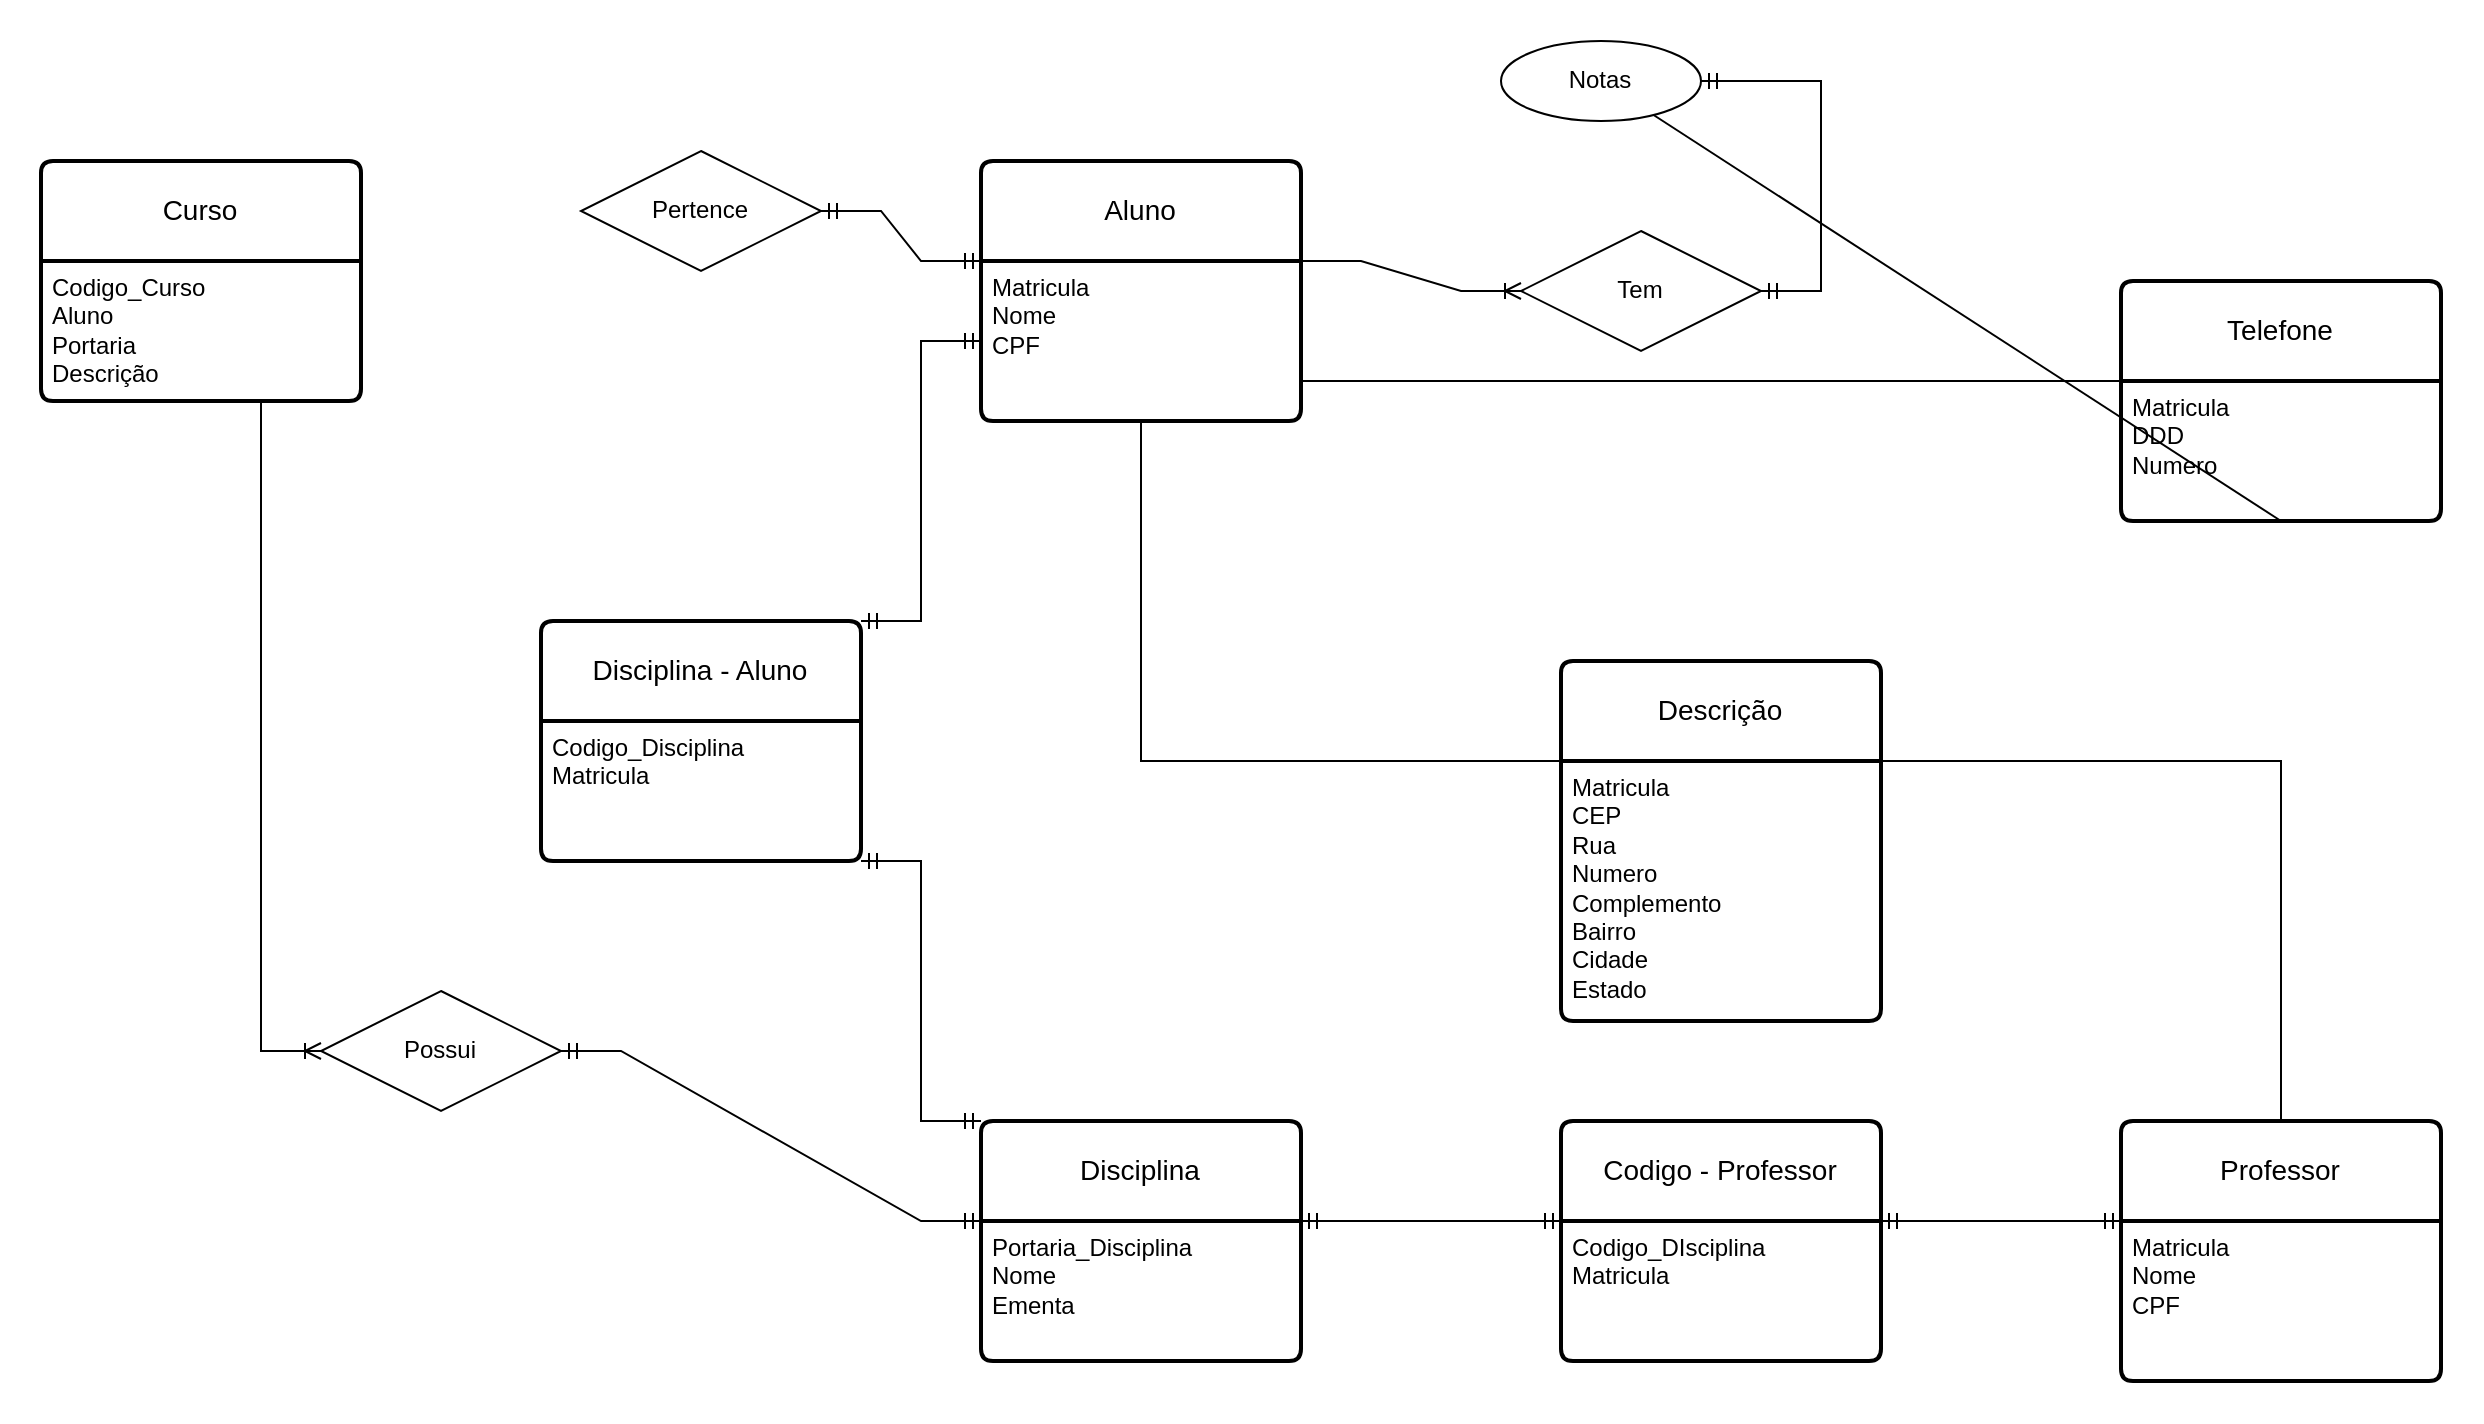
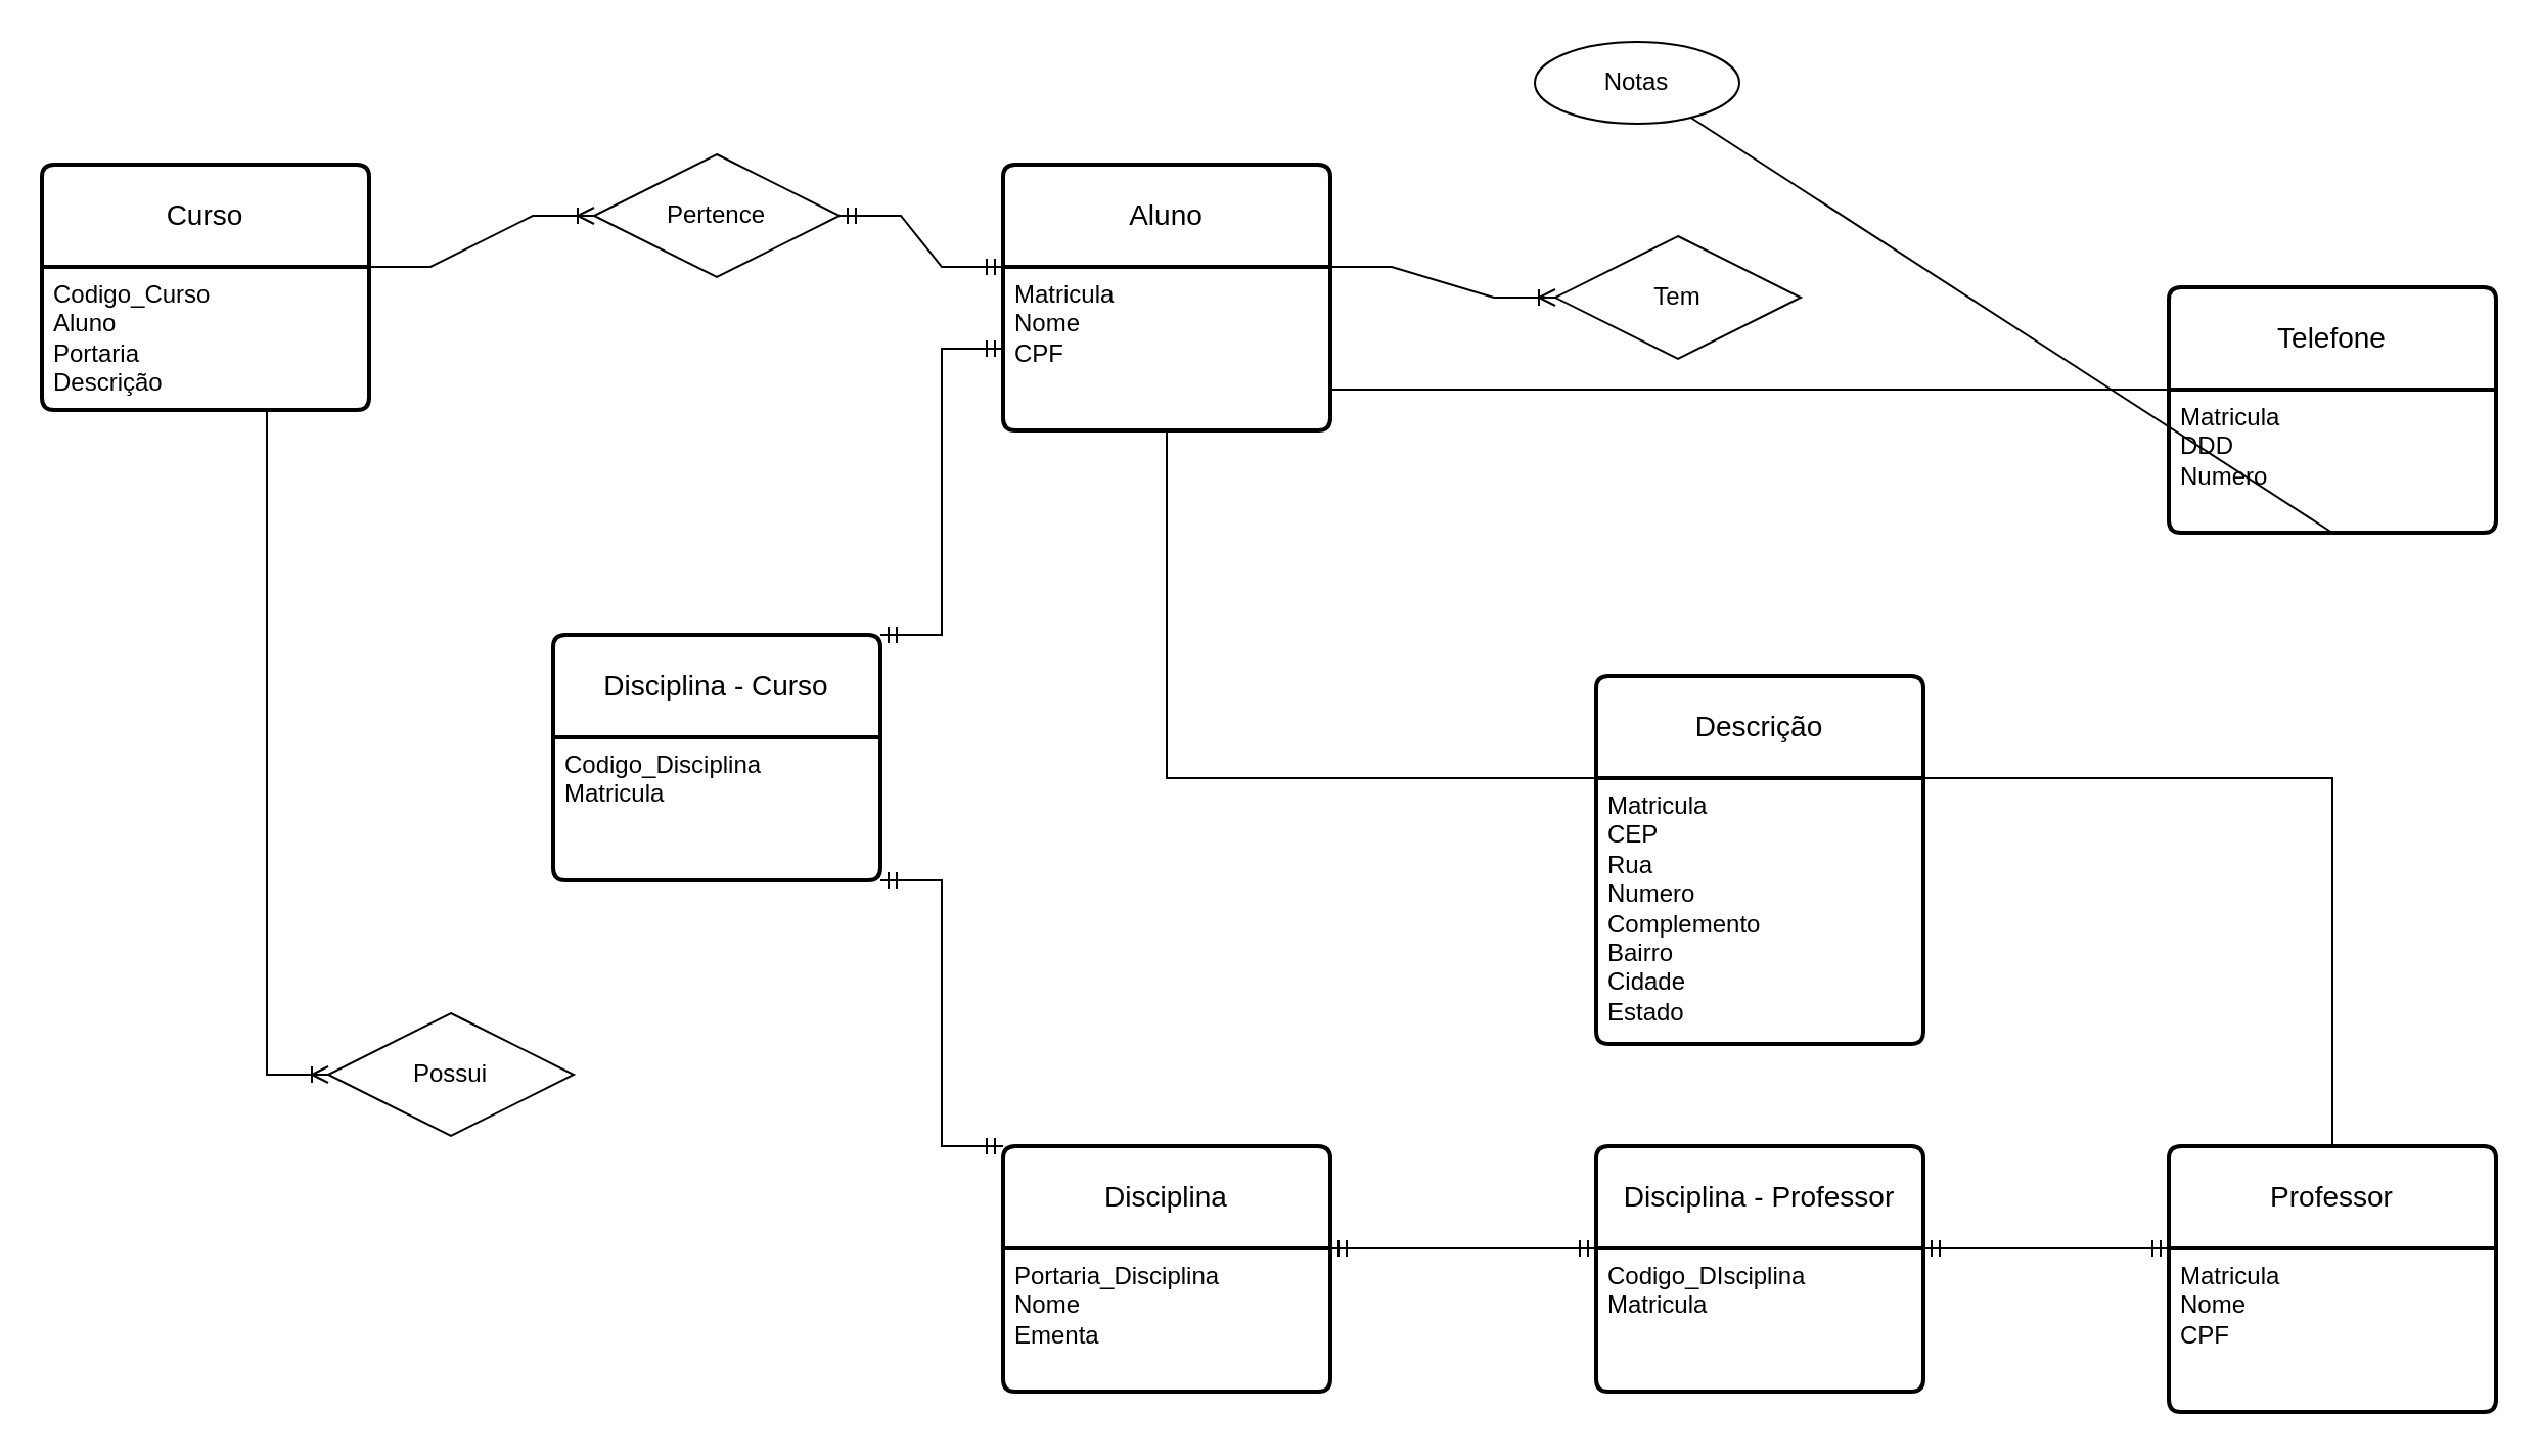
- <mxCell id="20" value="" style="edgeStyle=entityRelationEdgeStyle;fontSize=12;html=1;endArrow=ERmandOne;startArrow=ERmandOne;rounded=0;entryX=1;entryY=0.5;entryDx=0;entryDy=0;" edge="1" parent="1" source="18" target="17"><mxGeometry width="100" height="100" relative="1" as="geometry"><mxPoint x="540" y="250" as="sourcePoint" /><mxPoint x="640" y="150" as="targetPoint" /></mxGeometry></mxCell>
+ <mxCell id="14" value="" style="edgeStyle=entityRelationEdgeStyle;fontSize=12;html=1;endArrow=ERoneToMany;rounded=0;exitX=1;exitY=0;exitDx=0;exitDy=0;entryX=0;entryY=0.5;entryDx=0;entryDy=0;" edge="1" parent="1" source="9" target="13"><mxGeometry width="100" height="100" relative="1" as="geometry"><mxPoint x="510" y="360" as="sourcePoint" /><mxPoint x="610" y="260" as="targetPoint" /></mxGeometry></mxCell>
- <mxCell id="24" value="Disciplina - Aluno" style="swimlane;childLayout=stackLayout;horizontal=1;startSize=50;horizontalStack=0;rounded=1;fontSize=14;fontStyle=0;strokeWidth=2;resizeParent=0;resizeLast=1;shadow=0;dashed=0;align=center;arcSize=4;whiteSpace=wrap;html=1;" vertex="1" parent="1"><mxGeometry x="270" y="310" width="160" height="120" as="geometry" /></mxCell>
+ <mxCell id="24" value="Disciplina - Curso" style="swimlane;childLayout=stackLayout;horizontal=1;startSize=50;horizontalStack=0;rounded=1;fontSize=14;fontStyle=0;strokeWidth=2;resizeParent=0;resizeLast=1;shadow=0;dashed=0;align=center;arcSize=4;whiteSpace=wrap;html=1;" vertex="1" parent="1"><mxGeometry x="270" y="310" width="160" height="120" as="geometry" /></mxCell>
- <mxCell id="12" value="" style="edgeStyle=entityRelationEdgeStyle;fontSize=12;html=1;endArrow=ERmandOne;startArrow=ERmandOne;rounded=0;exitX=1;exitY=0.5;exitDx=0;exitDy=0;strokeColor=default;entryX=0;entryY=0;entryDx=0;entryDy=0;" edge="1" parent="1" source="11" target="7"><mxGeometry width="100" height="100" relative="1" as="geometry"><mxPoint x="140" y="560" as="sourcePoint" /><mxPoint x="320" y="620" as="targetPoint" /></mxGeometry></mxCell>
- <mxCell id="21" value="Codigo - Professor" style="swimlane;childLayout=stackLayout;horizontal=1;startSize=50;horizontalStack=0;rounded=1;fontSize=14;fontStyle=0;strokeWidth=2;resizeParent=0;resizeLast=1;shadow=0;dashed=0;align=center;arcSize=4;whiteSpace=wrap;html=1;" vertex="1" parent="1"><mxGeometry x="780" y="560" width="160" height="120" as="geometry" /></mxCell>
+ <mxCell id="21" value="Disciplina - Professor" style="swimlane;childLayout=stackLayout;horizontal=1;startSize=50;horizontalStack=0;rounded=1;fontSize=14;fontStyle=0;strokeWidth=2;resizeParent=0;resizeLast=1;shadow=0;dashed=0;align=center;arcSize=4;whiteSpace=wrap;html=1;" vertex="1" parent="1"><mxGeometry x="780" y="560" width="160" height="120" as="geometry" /></mxCell>
